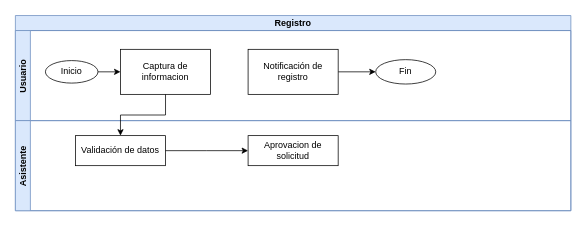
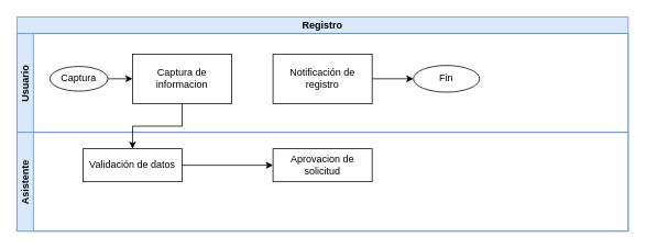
- <mxCell id="5" value="Inicio" style="ellipse;whiteSpace=wrap;html=1;" parent="3" vertex="1"><mxGeometry x="40" y="40" width="70" height="30" as="geometry" /></mxCell>
+ <mxCell id="5" value="Captura" style="ellipse;whiteSpace=wrap;html=1;" parent="3" vertex="1"><mxGeometry x="40" y="40" width="70" height="30" as="geometry" /></mxCell>
